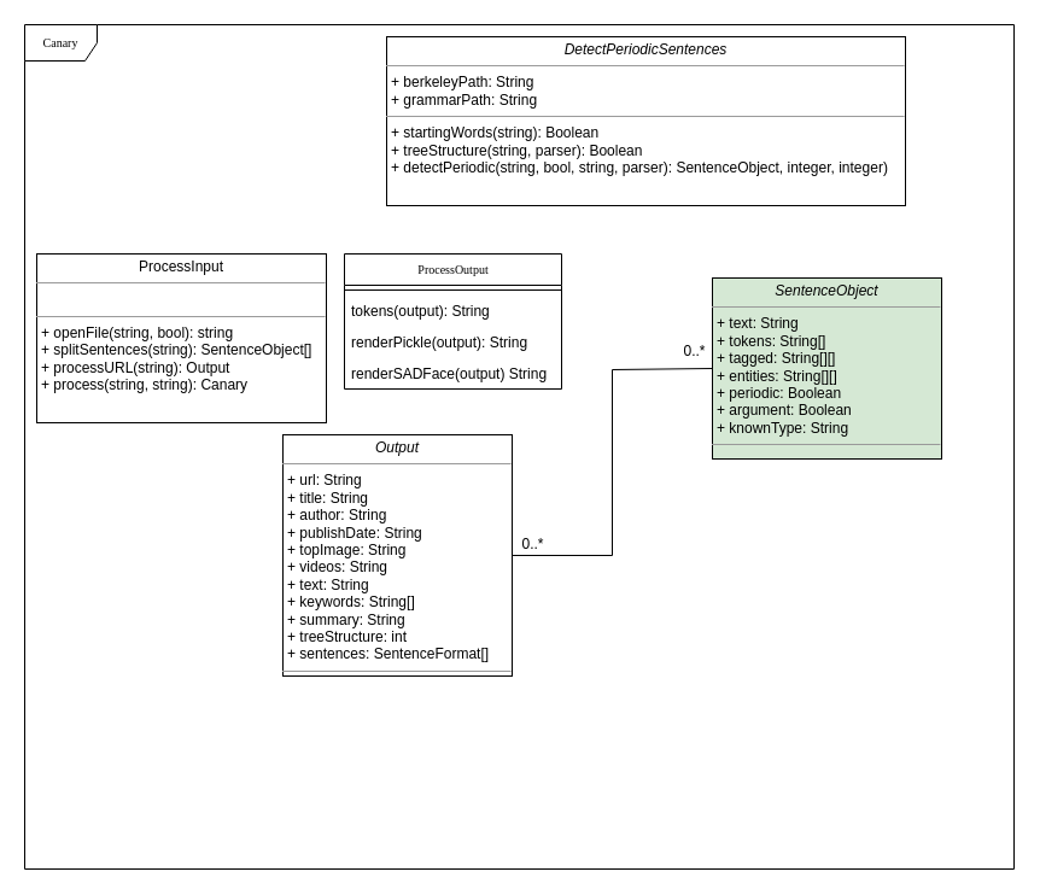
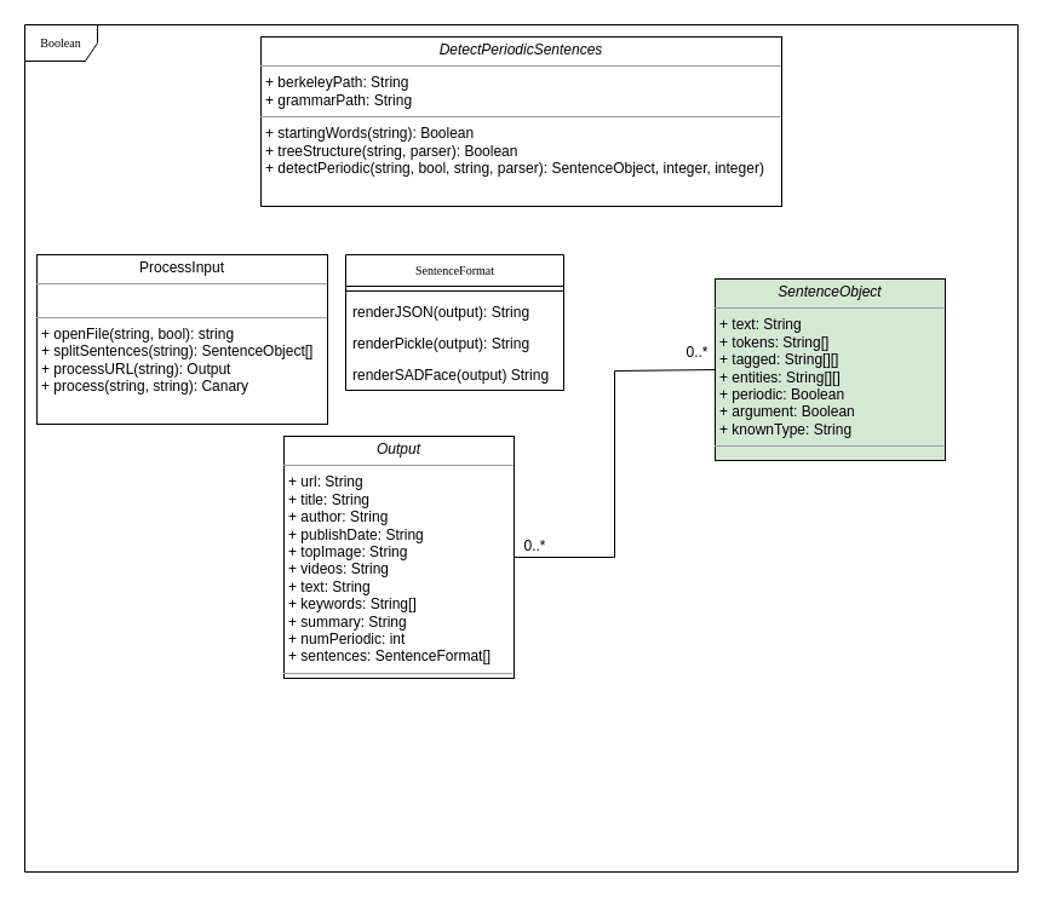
- <mxCell id="2" value="Canary" style="shape=umlFrame;whiteSpace=wrap;html=1;rounded=0;shadow=0;comic=0;labelBackgroundColor=none;strokeColor=#000000;strokeWidth=1;fillColor=#ffffff;fontFamily=Verdana;fontSize=10;fontColor=#000000;align=center;" parent="1" vertex="1"><mxGeometry x="20" y="20" width="820" height="700" as="geometry" /></mxCell>
+ <mxCell id="2" value="Boolean" style="shape=umlFrame;whiteSpace=wrap;html=1;rounded=0;shadow=0;comic=0;labelBackgroundColor=none;strokeColor=#000000;strokeWidth=1;fillColor=#ffffff;fontFamily=Verdana;fontSize=10;fontColor=#000000;align=center;" parent="1" vertex="1"><mxGeometry x="20" y="20" width="820" height="700" as="geometry" /></mxCell>
- <mxCell id="8" value="&lt;p style=&quot;margin: 0px ; margin-top: 4px ; text-align: center&quot;&gt;&lt;i&gt;DetectPeriodicSentences&lt;/i&gt;&lt;/p&gt;&lt;hr size=&quot;1&quot;&gt;&lt;p style=&quot;margin: 0px ; margin-left: 4px&quot;&gt;+ berkeleyPath: String&lt;br&gt;+ grammarPath: String&lt;/p&gt;&lt;hr size=&quot;1&quot;&gt;&lt;p style=&quot;margin: 0px ; margin-left: 4px&quot;&gt;+ startingWords(string): Boolean&lt;br&gt;+ treeStructure(string, parser): Boolean&lt;/p&gt;&lt;p style=&quot;margin: 0px ; margin-left: 4px&quot;&gt;+ detectPeriodic(string, bool, string, parser): SentenceObject, integer, integer)&lt;/p&gt;&lt;p style=&quot;margin: 0px ; margin-left: 4px&quot;&gt;&lt;br&gt;&lt;/p&gt;" style="verticalAlign=top;align=left;overflow=fill;fontSize=12;fontFamily=Helvetica;html=1;rounded=0;shadow=0;comic=0;labelBackgroundColor=none;strokeColor=#000000;strokeWidth=1;fillColor=#ffffff;" parent="1" vertex="1"><mxGeometry x="320" y="30" width="430" height="140" as="geometry" /></mxCell>
+ <mxCell id="8" value="&lt;p style=&quot;margin: 0px ; margin-top: 4px ; text-align: center&quot;&gt;&lt;i&gt;DetectPeriodicSentences&lt;/i&gt;&lt;/p&gt;&lt;hr size=&quot;1&quot;&gt;&lt;p style=&quot;margin: 0px ; margin-left: 4px&quot;&gt;+ berkeleyPath: String&lt;br&gt;+ grammarPath: String&lt;/p&gt;&lt;hr size=&quot;1&quot;&gt;&lt;p style=&quot;margin: 0px ; margin-left: 4px&quot;&gt;+ startingWords(string): Boolean&lt;br&gt;+ treeStructure(string, parser): Boolean&lt;/p&gt;&lt;p style=&quot;margin: 0px ; margin-left: 4px&quot;&gt;+ detectPeriodic(string, bool, string, parser): SentenceObject, integer, integer)&lt;/p&gt;&lt;p style=&quot;margin: 0px ; margin-left: 4px&quot;&gt;&lt;br&gt;&lt;/p&gt;" style="verticalAlign=top;align=left;overflow=fill;fontSize=12;fontFamily=Helvetica;html=1;rounded=0;shadow=0;comic=0;labelBackgroundColor=none;strokeColor=#000000;strokeWidth=1;fillColor=#ffffff;" parent="1" vertex="1"><mxGeometry x="215" y="30" width="430" height="140" as="geometry" /></mxCell>
- <mxCell id="3" value="ProcessOutput" style="swimlane;html=1;fontStyle=0;childLayout=stackLayout;horizontal=1;startSize=26;fillColor=none;horizontalStack=0;resizeParent=1;resizeLast=0;collapsible=1;marginBottom=0;swimlaneFillColor=#ffffff;rounded=0;shadow=0;comic=0;labelBackgroundColor=none;strokeColor=#000000;strokeWidth=1;fontFamily=Verdana;fontSize=10;fontColor=#000000;align=center;" parent="1" vertex="1"><mxGeometry x="285" y="210" width="180" height="112" as="geometry" /></mxCell>
+ <mxCell id="3" value="SentenceFormat" style="swimlane;html=1;fontStyle=0;childLayout=stackLayout;horizontal=1;startSize=26;fillColor=none;horizontalStack=0;resizeParent=1;resizeLast=0;collapsible=1;marginBottom=0;swimlaneFillColor=#ffffff;rounded=0;shadow=0;comic=0;labelBackgroundColor=none;strokeColor=#000000;strokeWidth=1;fontFamily=Verdana;fontSize=10;fontColor=#000000;align=center;" parent="1" vertex="1"><mxGeometry x="285" y="210" width="180" height="112" as="geometry" /></mxCell>
- <mxCell id="5" value="tokens(output): String" style="text;html=1;strokeColor=none;fillColor=none;align=left;verticalAlign=top;spacingLeft=4;spacingRight=4;whiteSpace=wrap;overflow=hidden;rotatable=0;points=[[0,0.5],[1,0.5]];portConstraint=eastwest;" parent="3" vertex="1"><mxGeometry y="34" width="180" height="26" as="geometry" /></mxCell>
+ <mxCell id="5" value="renderJSON(output): String" style="text;html=1;strokeColor=none;fillColor=none;align=left;verticalAlign=top;spacingLeft=4;spacingRight=4;whiteSpace=wrap;overflow=hidden;rotatable=0;points=[[0,0.5],[1,0.5]];portConstraint=eastwest;" parent="3" vertex="1"><mxGeometry y="34" width="180" height="26" as="geometry" /></mxCell>
- <mxCell id="13" value="&lt;p style=&quot;margin: 0px ; margin-top: 4px ; text-align: center&quot;&gt;&lt;i&gt;Output&lt;/i&gt;&lt;/p&gt;&lt;hr size=&quot;1&quot;&gt;&lt;p style=&quot;margin: 0px ; margin-left: 4px&quot;&gt;+ url: String&lt;br&gt;&lt;/p&gt;&lt;p style=&quot;margin: 0px ; margin-left: 4px&quot;&gt;+ title: String&lt;/p&gt;&lt;p style=&quot;margin: 0px ; margin-left: 4px&quot;&gt;+ author: String&lt;/p&gt;&lt;p style=&quot;margin: 0px ; margin-left: 4px&quot;&gt;+ publishDate: String&lt;/p&gt;&lt;p style=&quot;margin: 0px ; margin-left: 4px&quot;&gt;+ topImage: String&lt;/p&gt;&lt;p style=&quot;margin: 0px ; margin-left: 4px&quot;&gt;+ videos: String&lt;/p&gt;&lt;p style=&quot;margin: 0px ; margin-left: 4px&quot;&gt;+ text: String&lt;/p&gt;&lt;p style=&quot;margin: 0px ; margin-left: 4px&quot;&gt;+ keywords: String[]&lt;/p&gt;&lt;p style=&quot;margin: 0px ; margin-left: 4px&quot;&gt;+ summary: String&lt;/p&gt;&lt;p style=&quot;margin: 0px ; margin-left: 4px&quot;&gt;+ treeStructure: int&lt;/p&gt;&lt;p style=&quot;margin: 0px ; margin-left: 4px&quot;&gt;+ sentences: SentenceFormat[]&lt;/p&gt;&lt;hr size=&quot;1&quot;&gt;&lt;p style=&quot;margin: 0px ; margin-left: 4px&quot;&gt;&lt;br&gt;&lt;/p&gt;" style="verticalAlign=top;align=left;overflow=fill;fontSize=12;fontFamily=Helvetica;html=1;rounded=0;shadow=0;comic=0;labelBackgroundColor=none;strokeColor=#000000;strokeWidth=1;fillColor=#ffffff;" vertex="1" parent="1"><mxGeometry x="234" y="360" width="190" height="200" as="geometry" /></mxCell>
+ <mxCell id="13" value="&lt;p style=&quot;margin: 0px ; margin-top: 4px ; text-align: center&quot;&gt;&lt;i&gt;Output&lt;/i&gt;&lt;/p&gt;&lt;hr size=&quot;1&quot;&gt;&lt;p style=&quot;margin: 0px ; margin-left: 4px&quot;&gt;+ url: String&lt;br&gt;&lt;/p&gt;&lt;p style=&quot;margin: 0px ; margin-left: 4px&quot;&gt;+ title: String&lt;/p&gt;&lt;p style=&quot;margin: 0px ; margin-left: 4px&quot;&gt;+ author: String&lt;/p&gt;&lt;p style=&quot;margin: 0px ; margin-left: 4px&quot;&gt;+ publishDate: String&lt;/p&gt;&lt;p style=&quot;margin: 0px ; margin-left: 4px&quot;&gt;+ topImage: String&lt;/p&gt;&lt;p style=&quot;margin: 0px ; margin-left: 4px&quot;&gt;+ videos: String&lt;/p&gt;&lt;p style=&quot;margin: 0px ; margin-left: 4px&quot;&gt;+ text: String&lt;/p&gt;&lt;p style=&quot;margin: 0px ; margin-left: 4px&quot;&gt;+ keywords: String[]&lt;/p&gt;&lt;p style=&quot;margin: 0px ; margin-left: 4px&quot;&gt;+ summary: String&lt;/p&gt;&lt;p style=&quot;margin: 0px ; margin-left: 4px&quot;&gt;+ numPeriodic: int&lt;/p&gt;&lt;p style=&quot;margin: 0px ; margin-left: 4px&quot;&gt;+ sentences: SentenceFormat[]&lt;/p&gt;&lt;hr size=&quot;1&quot;&gt;&lt;p style=&quot;margin: 0px ; margin-left: 4px&quot;&gt;&lt;br&gt;&lt;/p&gt;" style="verticalAlign=top;align=left;overflow=fill;fontSize=12;fontFamily=Helvetica;html=1;rounded=0;shadow=0;comic=0;labelBackgroundColor=none;strokeColor=#000000;strokeWidth=1;fillColor=#ffffff;" vertex="1" parent="1"><mxGeometry x="234" y="360" width="190" height="200" as="geometry" /></mxCell>
